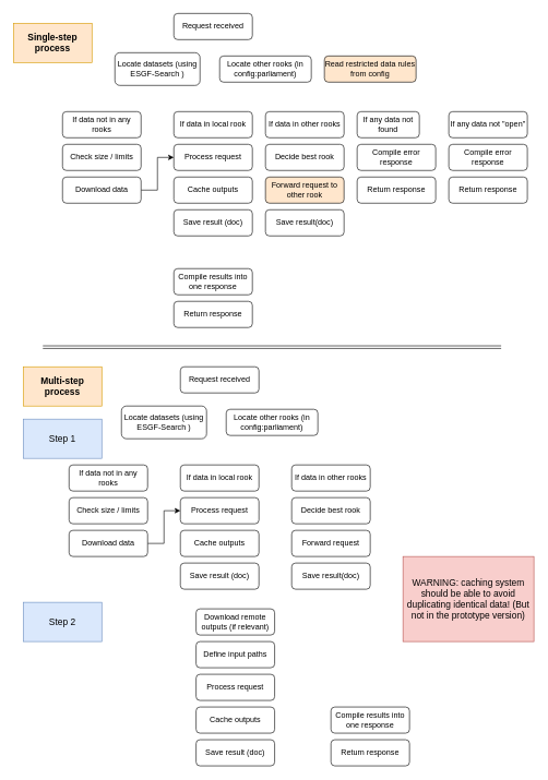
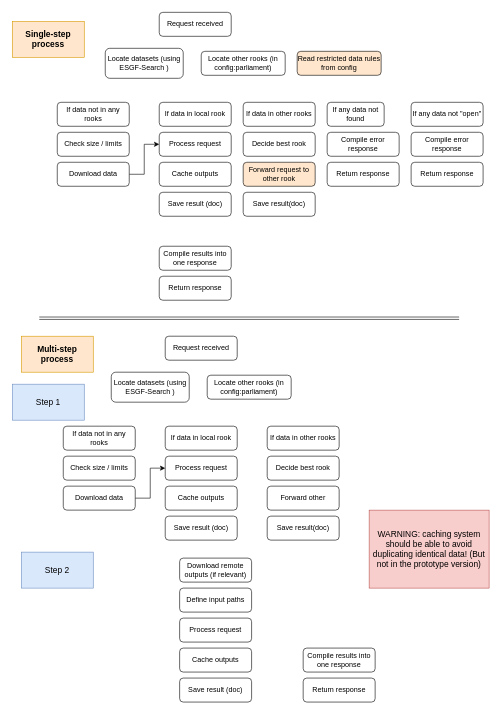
- <mxCell id="40" value="Step 1" style="rounded=0;whiteSpace=wrap;html=1;shadow=0;fontSize=14;fillColor=#dae8fc;strokeColor=#6c8ebf;" vertex="1" parent="1"><mxGeometry x="35" y="640" width="120" height="60" as="geometry" /></mxCell>
+ <mxCell id="40" value="Step 1" style="rounded=0;whiteSpace=wrap;html=1;shadow=0;fontSize=14;fillColor=#dae8fc;strokeColor=#6c8ebf;" vertex="1" parent="1"><mxGeometry x="20" y="640" width="120" height="60" as="geometry" /></mxCell>
- <mxCell id="26" value="Forward request" style="rounded=1;whiteSpace=wrap;html=1;fontSize=12;glass=0;strokeWidth=1;shadow=0;" vertex="1" parent="1"><mxGeometry x="445" y="810" width="120" height="40" as="geometry" /></mxCell>
+ <mxCell id="26" value="Forward other" style="rounded=1;whiteSpace=wrap;html=1;fontSize=12;glass=0;strokeWidth=1;shadow=0;" vertex="1" parent="1"><mxGeometry x="445" y="810" width="120" height="40" as="geometry" /></mxCell>
